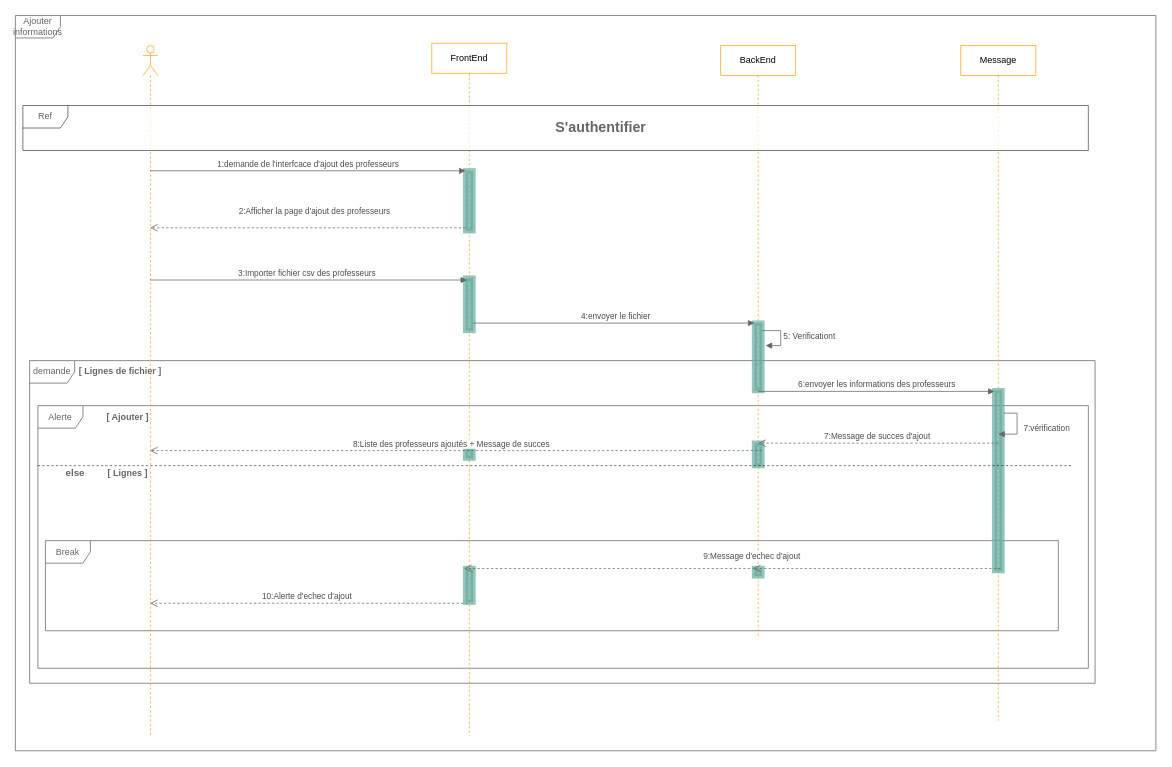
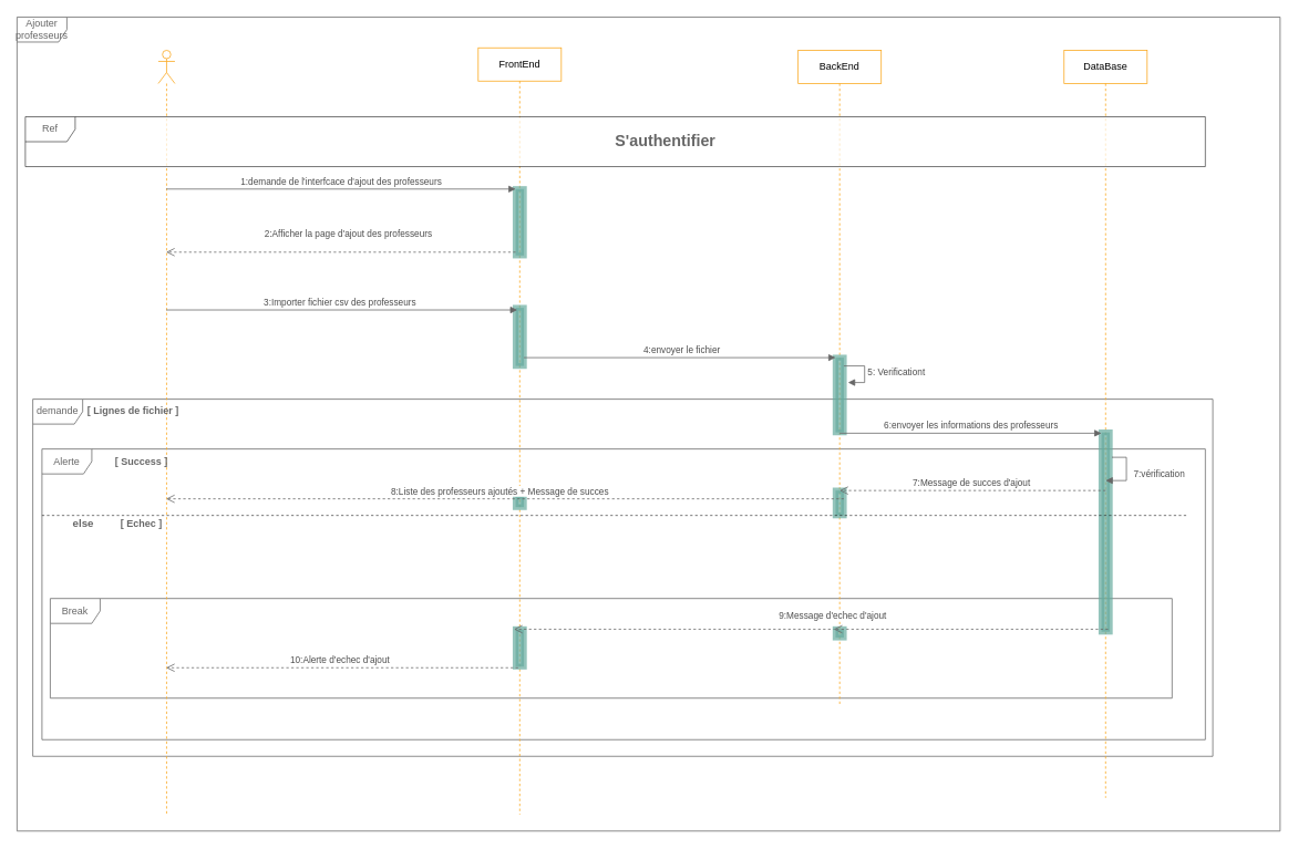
- <mxCell id="2" value="Ajouter informations" style="shape=umlFrame;whiteSpace=wrap;html=1;fillColor=#ffffff;align=center;gradientColor=none;strokeColor=#666666;fontColor=#666666;" parent="1" vertex="1"><mxGeometry width="1520" height="980" as="geometry" x="20" y="20" /></mxCell>
+ <mxCell id="2" value="Ajouter professeurs" style="shape=umlFrame;whiteSpace=wrap;html=1;fillColor=#ffffff;align=center;gradientColor=none;strokeColor=#666666;fontColor=#666666;" parent="1" vertex="1"><mxGeometry width="1520" height="980" as="geometry" x="20" y="20" /></mxCell>
- <mxCell id="13" value="Message" style="shape=umlLifeline;perimeter=lifelinePerimeter;whiteSpace=wrap;html=1;container=1;collapsible=0;recursiveResize=0;outlineConnect=0;strokeColor=#FAA61A;" parent="1" vertex="1"><mxGeometry x="1280" y="60" width="100" height="900" as="geometry" /></mxCell>
+ <mxCell id="13" value="DataBase" style="shape=umlLifeline;perimeter=lifelinePerimeter;whiteSpace=wrap;html=1;container=1;collapsible=0;recursiveResize=0;outlineConnect=0;strokeColor=#FAA61A;" parent="1" vertex="1"><mxGeometry x="1280" y="60" width="100" height="900" as="geometry" /></mxCell>
- <mxCell id="26" value="[ Ajouter ]" style="text;align=center;fontStyle=1;verticalAlign=middle;spacingLeft=3;spacingRight=3;strokeColor=none;rotatable=0;points=[[0,0.5],[1,0.5]];portConstraint=eastwest;fillColor=none;gradientColor=none;opacity=70;fontColor=#666666;" parent="1" vertex="1"><mxGeometry x="130" y="542" width="80" height="26" as="geometry" /></mxCell>
+ <mxCell id="26" value="[ Success ]" style="text;align=center;fontStyle=1;verticalAlign=middle;spacingLeft=3;spacingRight=3;strokeColor=none;rotatable=0;points=[[0,0.5],[1,0.5]];portConstraint=eastwest;fillColor=none;gradientColor=none;opacity=70;fontColor=#666666;" parent="1" vertex="1"><mxGeometry x="130" y="542" width="80" height="26" as="geometry" /></mxCell>
- <mxCell id="29" value="[ Lignes ]" style="text;align=center;fontStyle=1;verticalAlign=middle;spacingLeft=3;spacingRight=3;strokeColor=none;rotatable=0;points=[[0,0.5],[1,0.5]];portConstraint=eastwest;fillColor=none;gradientColor=none;opacity=70;fontColor=#666666;" parent="1" vertex="1"><mxGeometry x="130" y="616" width="80" height="26" as="geometry" /></mxCell>
+ <mxCell id="29" value="[ Echec ]" style="text;align=center;fontStyle=1;verticalAlign=middle;spacingLeft=3;spacingRight=3;strokeColor=none;rotatable=0;points=[[0,0.5],[1,0.5]];portConstraint=eastwest;fillColor=none;gradientColor=none;opacity=70;fontColor=#666666;" parent="1" vertex="1"><mxGeometry x="130" y="616" width="80" height="26" as="geometry" /></mxCell>
